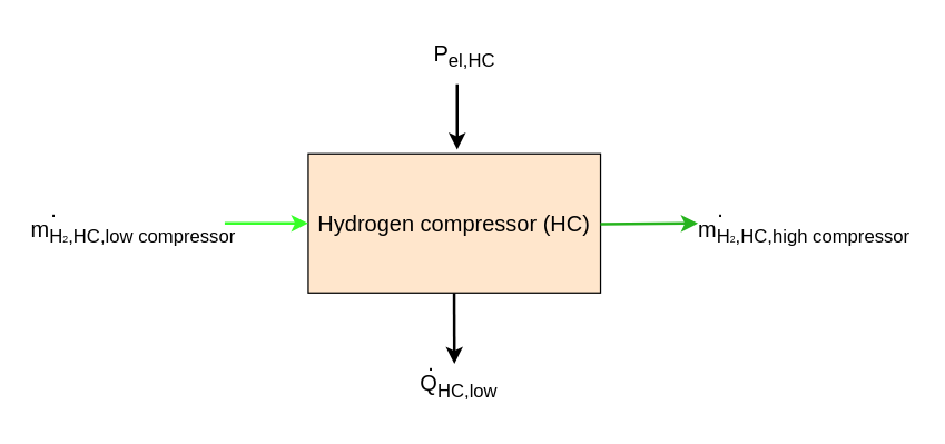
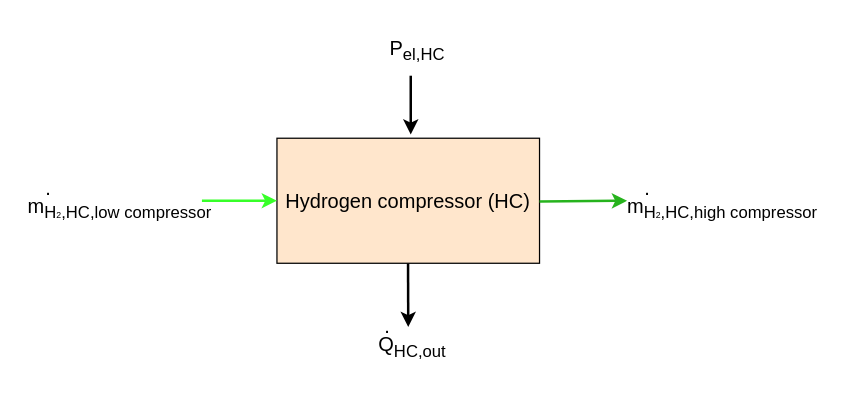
- <mxCell id="3" value="Q&lt;sub&gt;HC,low&lt;/sub&gt;" style="text;html=1;align=center;verticalAlign=middle;resizable=0;points=[];autosize=1;strokeColor=none;fillColor=none;fontSize=16;" parent="1" vertex="1"><mxGeometry x="289" y="257" width="80" height="40" as="geometry" /></mxCell>
+ <mxCell id="3" value="Q&lt;sub&gt;HC,out&lt;/sub&gt;" style="text;html=1;align=center;verticalAlign=middle;resizable=0;points=[];autosize=1;strokeColor=none;fillColor=none;fontSize=16;" parent="1" vertex="1"><mxGeometry x="289" y="257" width="80" height="40" as="geometry" /></mxCell>
